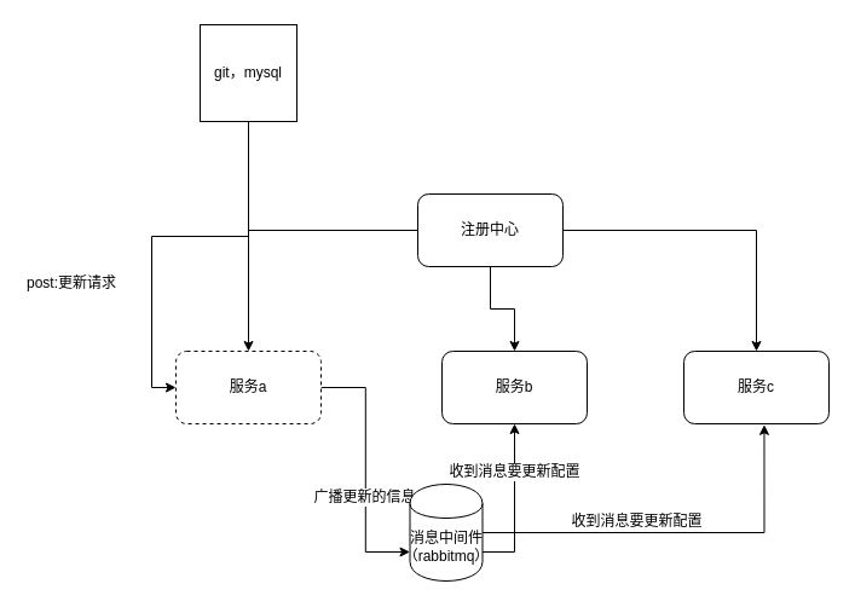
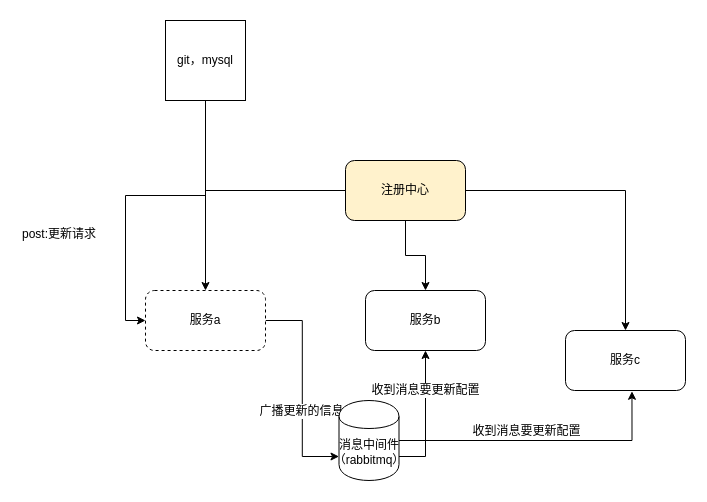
- <mxCell id="7" value="注册中心" style="rounded=1;whiteSpace=wrap;html=1;" vertex="1" parent="1"><mxGeometry x="345" y="160" width="120" height="60" as="geometry" /></mxCell>
+ <mxCell id="7" value="注册中心" style="rounded=1;whiteSpace=wrap;html=1;fillColor=#fff2cc;" vertex="1" parent="1"><mxGeometry x="345" y="160" width="120" height="60" as="geometry" /></mxCell>
- <mxCell id="12" value="服务c" style="rounded=1;whiteSpace=wrap;html=1;" vertex="1" parent="1"><mxGeometry x="565" y="290" width="120" height="60" as="geometry" /></mxCell>
+ <mxCell id="12" value="服务c" style="rounded=1;whiteSpace=wrap;html=1;" vertex="1" parent="1"><mxGeometry x="565" y="330" width="120" height="60" as="geometry" /></mxCell>
